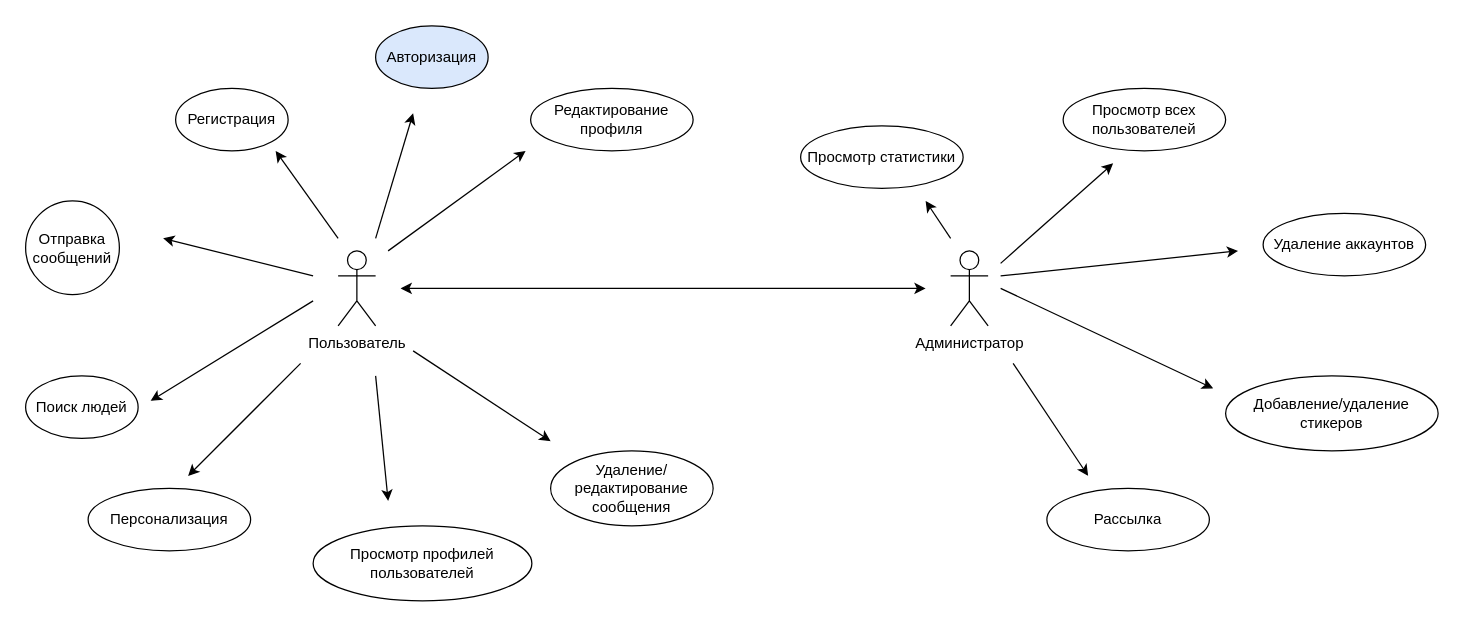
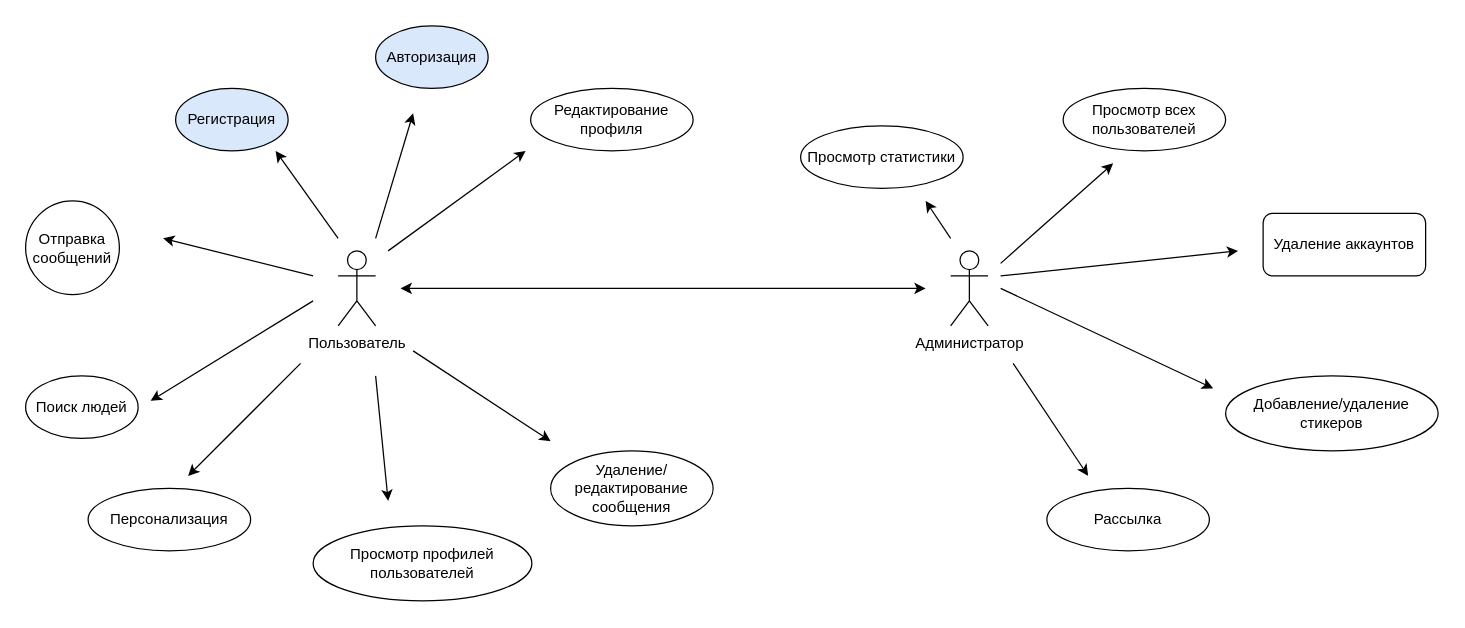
- <mxCell id="4" value="Регистрация" style="ellipse;whiteSpace=wrap;html=1;" vertex="1" parent="1"><mxGeometry y="70" width="90" height="50" as="geometry" x="140" /></mxCell>
+ <mxCell id="4" value="Регистрация" style="ellipse;whiteSpace=wrap;html=1;fillColor=#dae8fc;" vertex="1" parent="1"><mxGeometry y="70" width="90" height="50" as="geometry" x="140" /></mxCell>
- <mxCell id="23" value="Удаление аккаунтов" style="ellipse;whiteSpace=wrap;html=1;" vertex="1" parent="1"><mxGeometry x="1010" y="170" width="130" height="50" as="geometry" /></mxCell>
+ <mxCell id="23" value="Удаление аккаунтов" style="whiteSpace=wrap;html=1;rounded=1;" vertex="1" parent="1"><mxGeometry x="1010" y="170" width="130" height="50" as="geometry" /></mxCell>
